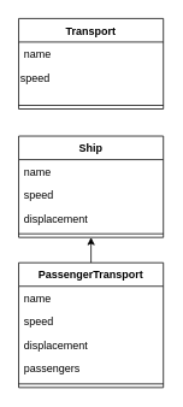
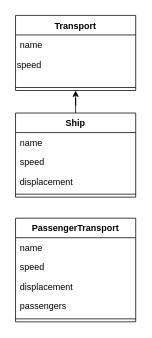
+ <mxCell id="9" style="edgeStyle=orthogonalEdgeStyle;rounded=0;orthogonalLoop=1;jettySize=auto;html=1;entryX=0.5;entryY=1;entryDx=0;entryDy=0;" parent="1" source="10" target="15" edge="1"><mxGeometry relative="1" as="geometry" /></mxCell>
- <mxCell id="2" style="edgeStyle=orthogonalEdgeStyle;rounded=0;orthogonalLoop=1;jettySize=auto;html=1;exitX=0.5;exitY=0;exitDx=0;exitDy=0;entryX=0.5;entryY=1;entryDx=0;entryDy=0;" parent="1" source="3" target="10" edge="1"><mxGeometry relative="1" as="geometry" /></mxCell>
